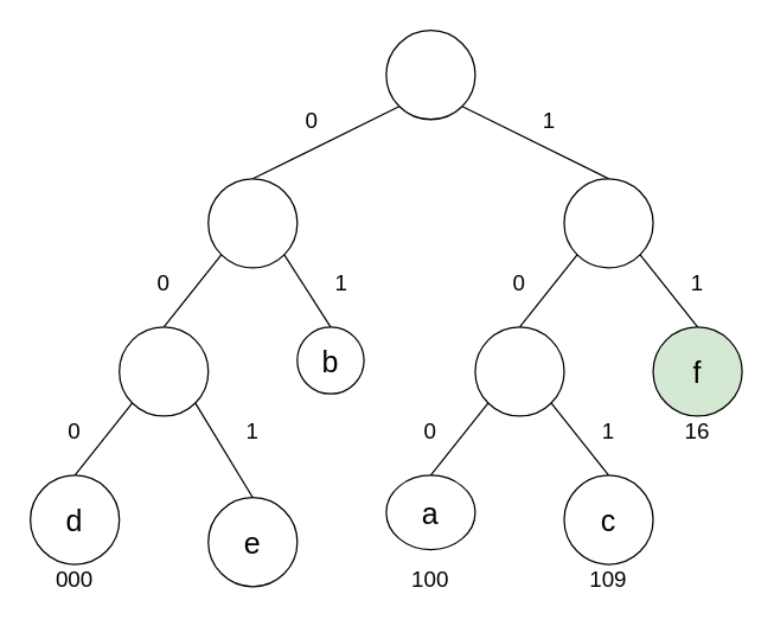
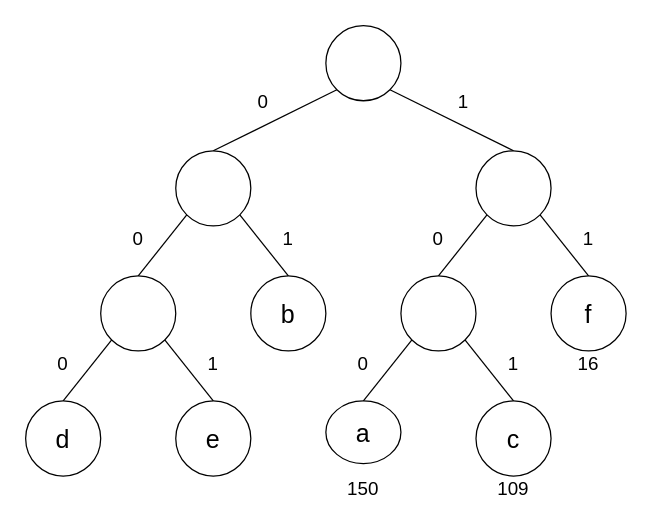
- <mxCell id="11" value="&lt;font style=&quot;font-size: 20px;&quot;&gt;b&lt;/font&gt;" style="ellipse;whiteSpace=wrap;html=1;aspect=fixed;" parent="1" vertex="1"><mxGeometry x="200" y="220" width="45" height="45" as="geometry" /></mxCell>
+ <mxCell id="11" value="&lt;font style=&quot;font-size: 20px;&quot;&gt;b&lt;/font&gt;" style="ellipse;whiteSpace=wrap;html=1;aspect=fixed;" parent="1" vertex="1"><mxGeometry x="200" y="220" width="60" height="60" as="geometry" /></mxCell>
- <mxCell id="14" value="&lt;font style=&quot;font-size: 20px;&quot;&gt;f&lt;/font&gt;" style="ellipse;whiteSpace=wrap;html=1;aspect=fixed;fillColor=#d5e8d4;" parent="1" vertex="1"><mxGeometry x="440" y="220" width="60" height="60" as="geometry" /></mxCell>
+ <mxCell id="14" value="&lt;font style=&quot;font-size: 20px;&quot;&gt;f&lt;/font&gt;" style="ellipse;whiteSpace=wrap;html=1;aspect=fixed;" parent="1" vertex="1"><mxGeometry x="440" y="220" width="60" height="60" as="geometry" /></mxCell>
- <mxCell id="8" value="&lt;font style=&quot;font-size: 20px;&quot;&gt;e&lt;/font&gt;" style="ellipse;whiteSpace=wrap;html=1;aspect=fixed;" parent="1" vertex="1"><mxGeometry x="140" y="335" width="60" height="60" as="geometry" /></mxCell>
+ <mxCell id="8" value="&lt;font style=&quot;font-size: 20px;&quot;&gt;e&lt;/font&gt;" style="ellipse;whiteSpace=wrap;html=1;aspect=fixed;" parent="1" vertex="1"><mxGeometry x="140" y="320" width="60" height="60" as="geometry" /></mxCell>
- <mxCell id="33" value="&lt;font style=&quot;font-size: 15px;&quot;&gt;000&lt;/font&gt;" style="text;html=1;strokeColor=none;fillColor=none;align=center;verticalAlign=middle;whiteSpace=wrap;rounded=0;fontSize=11;" vertex="1" parent="1"><mxGeometry x="30" y="380" width="40" height="20" as="geometry" /></mxCell>
- <mxCell id="34" value="&lt;font style=&quot;font-size: 15px;&quot;&gt;100&lt;/font&gt;" style="text;html=1;strokeColor=none;fillColor=none;align=center;verticalAlign=middle;whiteSpace=wrap;rounded=0;fontSize=11;" vertex="1" parent="1"><mxGeometry x="270" y="380" width="40" height="20" as="geometry" /></mxCell>
+ <mxCell id="34" value="&lt;font style=&quot;font-size: 15px;&quot;&gt;150&lt;/font&gt;" style="text;html=1;strokeColor=none;fillColor=none;align=center;verticalAlign=middle;whiteSpace=wrap;rounded=0;fontSize=11;" vertex="1" parent="1"><mxGeometry x="270" y="380" width="40" height="20" as="geometry" /></mxCell>
